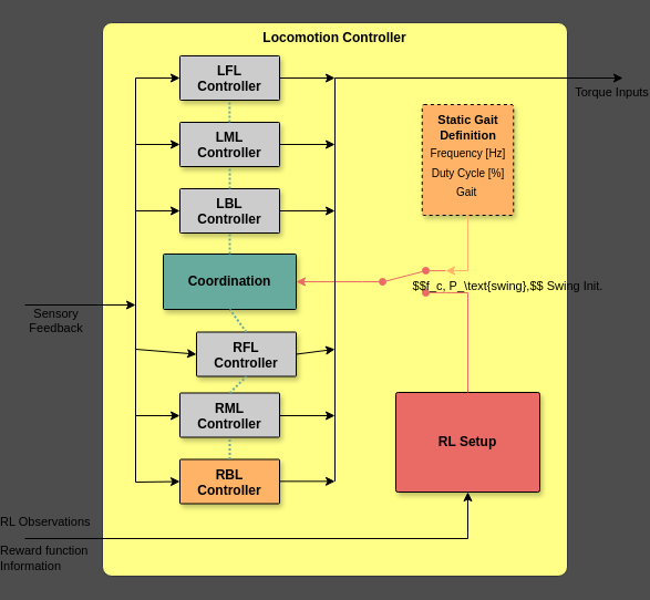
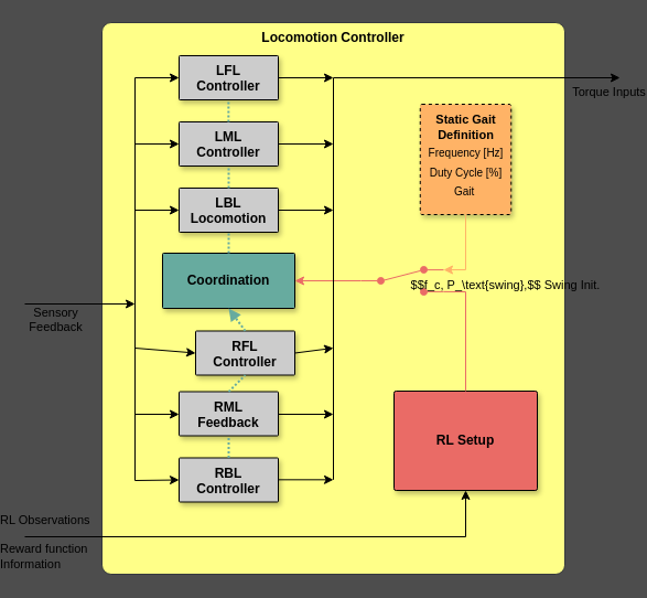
- <mxCell id="8" value="LBL&lt;br&gt;Controller" style="rounded=1;whiteSpace=wrap;html=1;align=center;verticalAlign=top;arcSize=2;fontStyle=1;strokeColor=#000000;fillColor=#CCCCCC;fontColor=#000000;glass=0;shadow=1;" parent="1" vertex="1"><mxGeometry x="160" y="170" width="90" height="40" as="geometry" /></mxCell>
+ <mxCell id="8" value="LBL&lt;br&gt;Locomotion" style="rounded=1;whiteSpace=wrap;html=1;align=center;verticalAlign=top;arcSize=2;fontStyle=1;strokeColor=#000000;fillColor=#CCCCCC;fontColor=#000000;glass=0;shadow=1;" parent="1" vertex="1"><mxGeometry x="160" y="170" width="90" height="40" as="geometry" /></mxCell>
- <mxCell id="27" value="" style="endArrow=none;dashed=1;html=1;dashPattern=1 1;strokeWidth=2;rounded=0;entryX=0.5;entryY=1;entryDx=0;entryDy=0;exitX=0.5;exitY=0;exitDx=0;exitDy=0;fillColor=#60a917;strokeColor=#67AB9F;" parent="1" source="22" target="20" edge="1"><mxGeometry width="50" height="50" relative="1" as="geometry"><mxPoint x="215" y="180" as="sourcePoint" /><mxPoint x="215" y="160" as="targetPoint" /></mxGeometry></mxCell>
+ <mxCell id="27" value="" style="endArrow=block;dashed=1;html=1;dashPattern=1 1;strokeWidth=2;rounded=0;entryX=0.5;entryY=1;entryDx=0;entryDy=0;exitX=0.5;exitY=0;exitDx=0;exitDy=0;fillColor=#60a917;strokeColor=#67AB9F;" parent="1" source="22" target="20" edge="1"><mxGeometry width="50" height="50" relative="1" as="geometry"><mxPoint x="215" y="180" as="sourcePoint" /><mxPoint x="215" y="160" as="targetPoint" /></mxGeometry></mxCell>
- <mxCell id="23" value="RML&lt;br&gt;Controller" style="rounded=1;whiteSpace=wrap;html=1;align=center;verticalAlign=top;arcSize=2;fontStyle=1;strokeColor=#000000;fillColor=#CCCCCC;fontColor=#000000;glass=0;shadow=1;" parent="1" vertex="1"><mxGeometry x="160" y="354.5" width="90" height="40" as="geometry" /></mxCell>
+ <mxCell id="23" value="RML&lt;br&gt;Feedback" style="rounded=1;whiteSpace=wrap;html=1;align=center;verticalAlign=top;arcSize=2;fontStyle=1;strokeColor=#000000;fillColor=#CCCCCC;fontColor=#000000;glass=0;shadow=1;" parent="1" vertex="1"><mxGeometry x="160" y="354.5" width="90" height="40" as="geometry" /></mxCell>
- <mxCell id="24" value="RBL&lt;br&gt;Controller" style="rounded=1;whiteSpace=wrap;html=1;align=center;verticalAlign=top;arcSize=2;fontStyle=1;strokeColor=#000000;fillColor=#ffb366;fontColor=#000000;glass=0;shadow=1;" parent="1" vertex="1"><mxGeometry x="160" y="414.5" width="90" height="40" as="geometry" /></mxCell>
+ <mxCell id="24" value="RBL&lt;br&gt;Controller" style="rounded=1;whiteSpace=wrap;html=1;align=center;verticalAlign=top;arcSize=2;fontStyle=1;strokeColor=#000000;fillColor=#CCCCCC;fontColor=#000000;glass=0;shadow=1;" parent="1" vertex="1"><mxGeometry x="160" y="414.5" width="90" height="40" as="geometry" /></mxCell>
